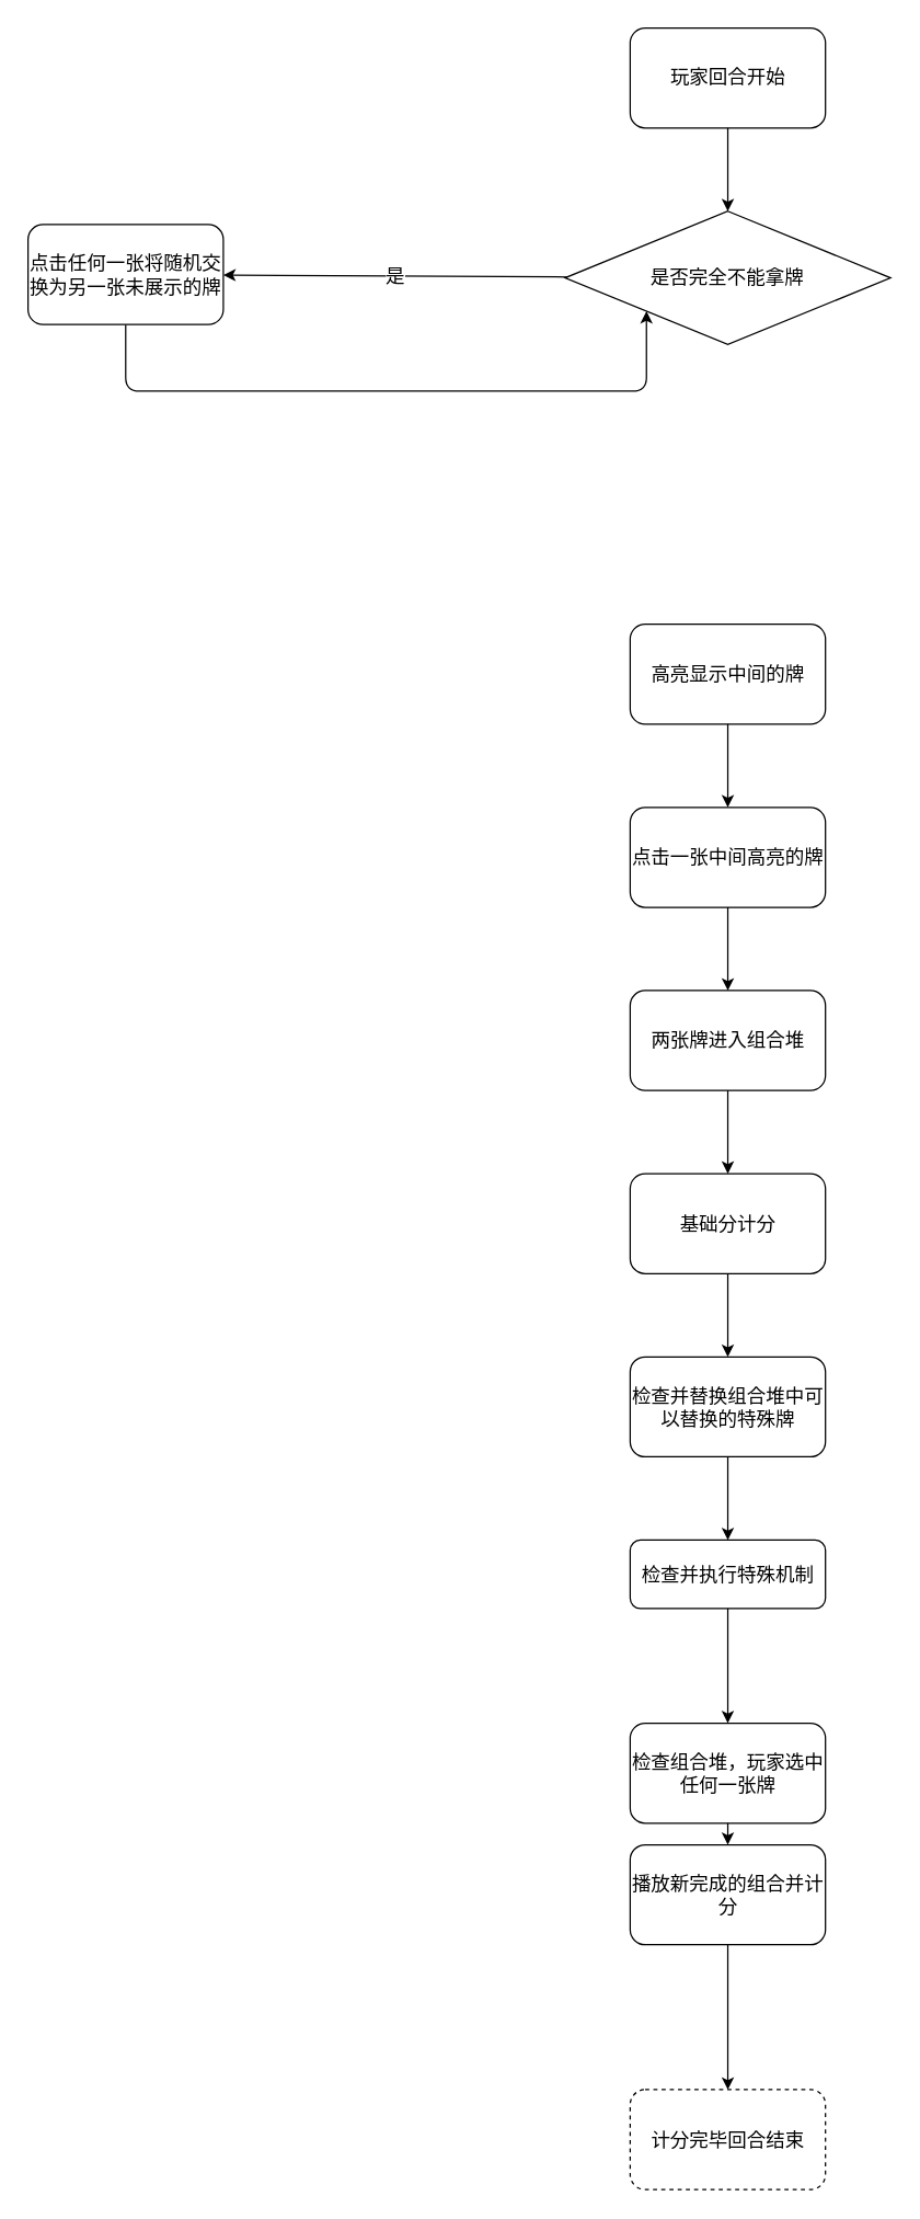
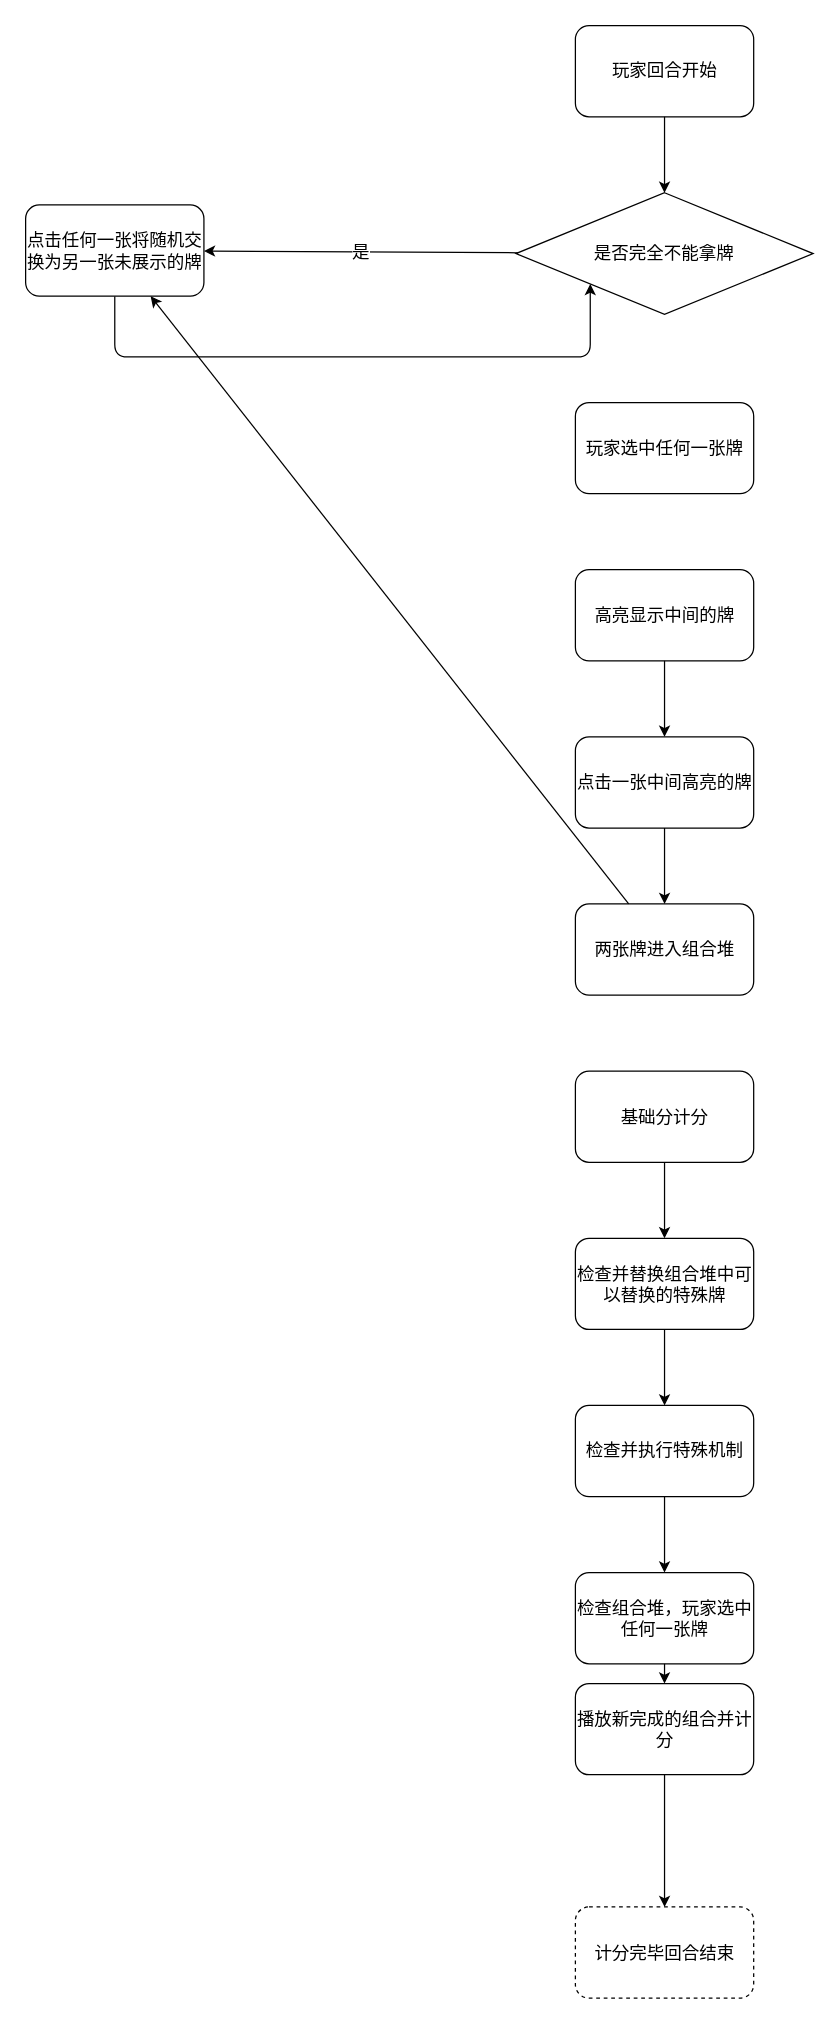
+ <mxCell id="9" value="玩家选中任何一张牌" style="rounded=1;whiteSpace=wrap;html=1;fontSize=14;fontStyle=0" vertex="1" parent="2"><mxGeometry x="439.811" y="301.498" width="142.642" height="72.943" as="geometry" /></mxCell>
- <mxCell id="18" value="" style="edgeStyle=none;html=1;fontSize=14;fontStyle=0" edge="1" parent="2" source="13" target="17"><mxGeometry relative="1" as="geometry" /></mxCell>
+ <mxCell id="18" value="" style="edgeStyle=none;html=1;fontSize=14;fontStyle=0;" edge="1" parent="2" source="13" target="7"><mxGeometry relative="1" as="geometry" /></mxCell>
- <mxCell id="19" value="检查并执行特殊机制" style="whiteSpace=wrap;html=1;rounded=1;fontSize=14;fontStyle=0" vertex="1" parent="2"><mxGeometry x="439.811" y="1103.871" width="142.642" height="50" as="geometry" /></mxCell>
+ <mxCell id="19" value="检查并执行特殊机制" style="whiteSpace=wrap;html=1;rounded=1;fontSize=14;fontStyle=0" vertex="1" parent="2"><mxGeometry x="439.811" y="1103.871" width="142.642" height="72.943" as="geometry" /></mxCell>
